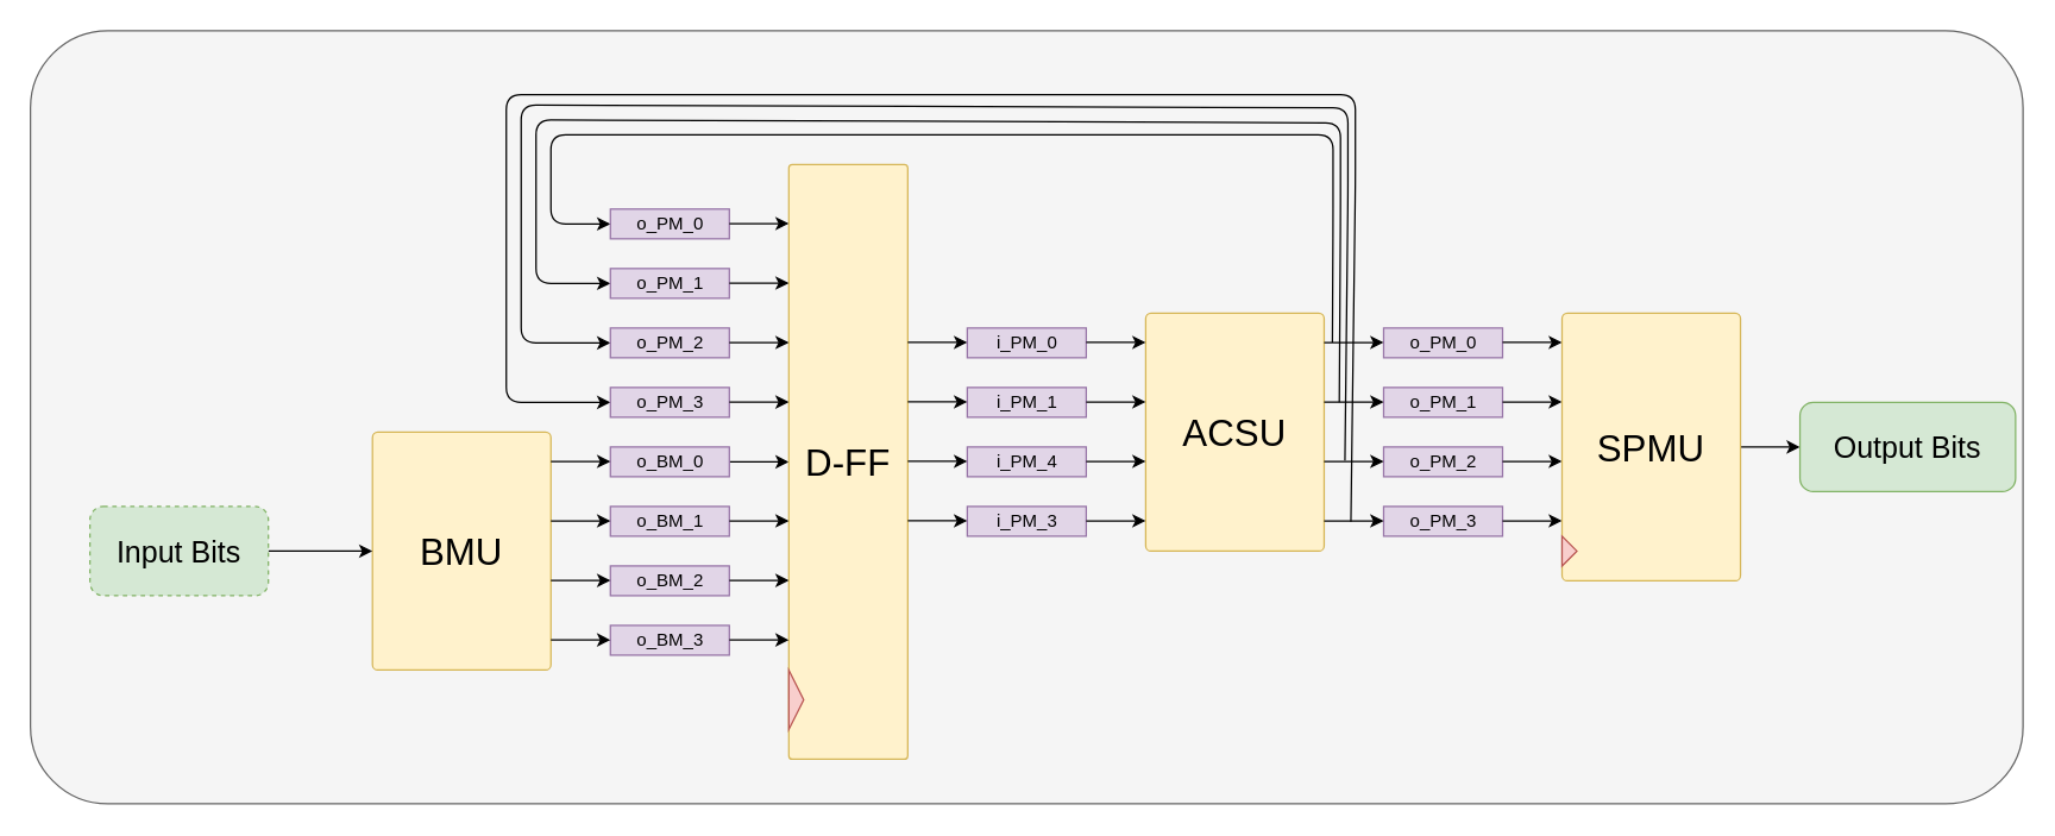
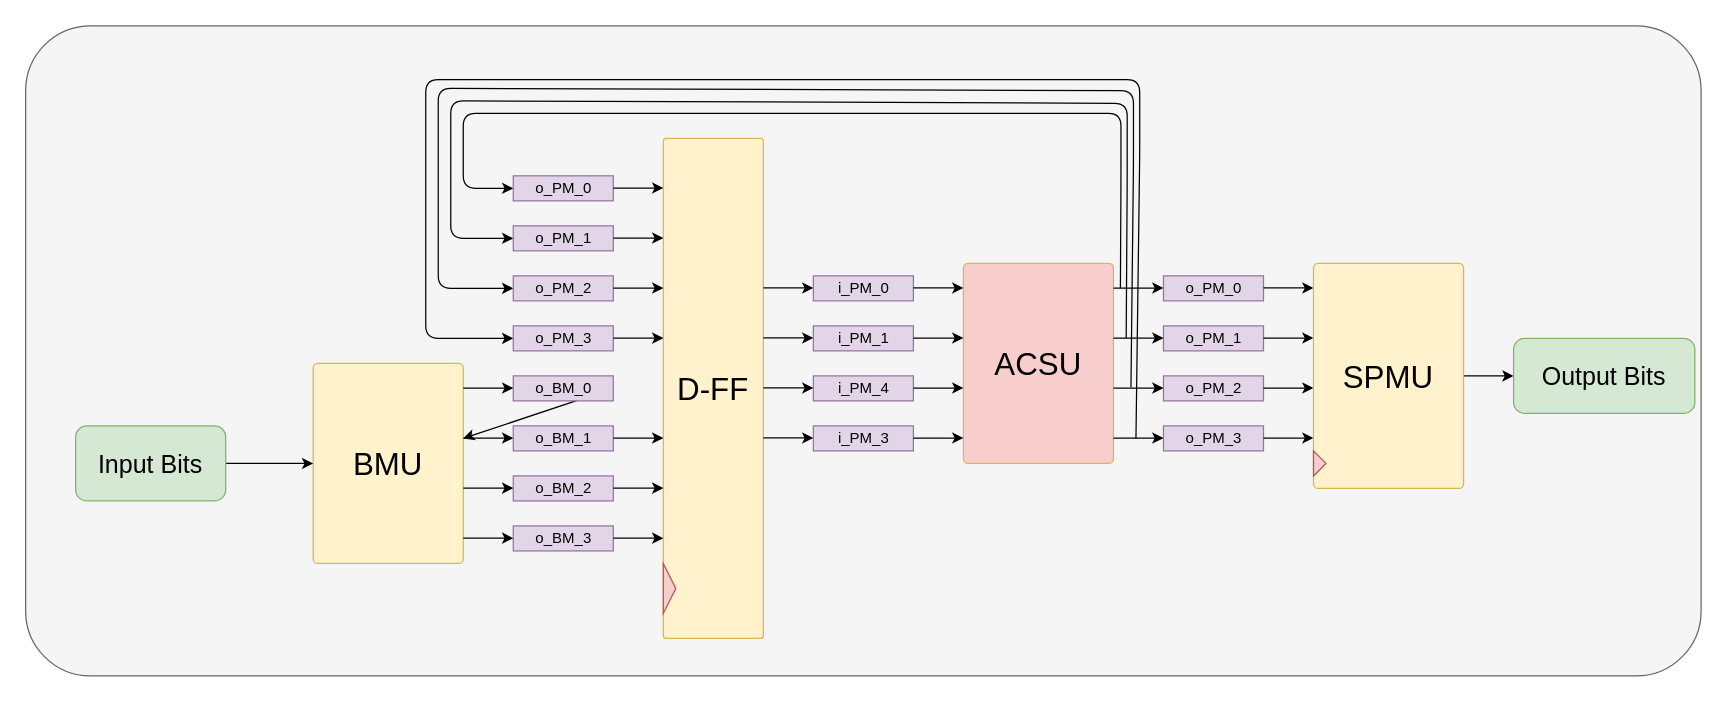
- <mxCell id="13" value="&lt;font style=&quot;font-size: 25px;&quot;&gt;ACSU&lt;/font&gt;" style="rounded=1;whiteSpace=wrap;html=1;fillColor=#fff2cc;strokeColor=#d6b656;arcSize=3;" vertex="1" parent="1"><mxGeometry x="770" y="210" width="120" height="160" as="geometry" /></mxCell>
+ <mxCell id="13" value="&lt;font style=&quot;font-size: 25px;&quot;&gt;ACSU&lt;/font&gt;" style="rounded=1;whiteSpace=wrap;html=1;fillColor=#f8cecc;strokeColor=#d6b656;arcSize=3;" vertex="1" parent="1"><mxGeometry x="770" y="210" width="120" height="160" as="geometry" /></mxCell>
- <mxCell id="3" style="edgeStyle=none;html=1;exitX=0;exitY=0;exitDx=80;exitDy=10;exitPerimeter=0;entryX=0;entryY=0.5;entryDx=0;entryDy=0;" edge="1" parent="1" source="4" target="10"><mxGeometry relative="1" as="geometry" /></mxCell>
+ <mxCell id="3" style="edgeStyle=none;html=1;exitX=0;exitY=0;exitDx=80;exitDy=10;exitPerimeter=0;" edge="1" parent="1" source="4" target="8"><mxGeometry relative="1" as="geometry" /></mxCell>
- <mxCell id="26" value="&lt;font style=&quot;font-size: 20px;&quot;&gt;Input Bits&lt;/font&gt;" style="rounded=1;whiteSpace=wrap;html=1;fillColor=#d5e8d4;strokeColor=#82b366;dashed=1;" vertex="1" parent="1"><mxGeometry x="60" y="340" width="120" height="60" as="geometry" /></mxCell>
+ <mxCell id="26" value="&lt;font style=&quot;font-size: 20px;&quot;&gt;Input Bits&lt;/font&gt;" style="rounded=1;whiteSpace=wrap;html=1;fillColor=#d5e8d4;strokeColor=#82b366;" vertex="1" parent="1"><mxGeometry x="60" y="340" width="120" height="60" as="geometry" /></mxCell>
